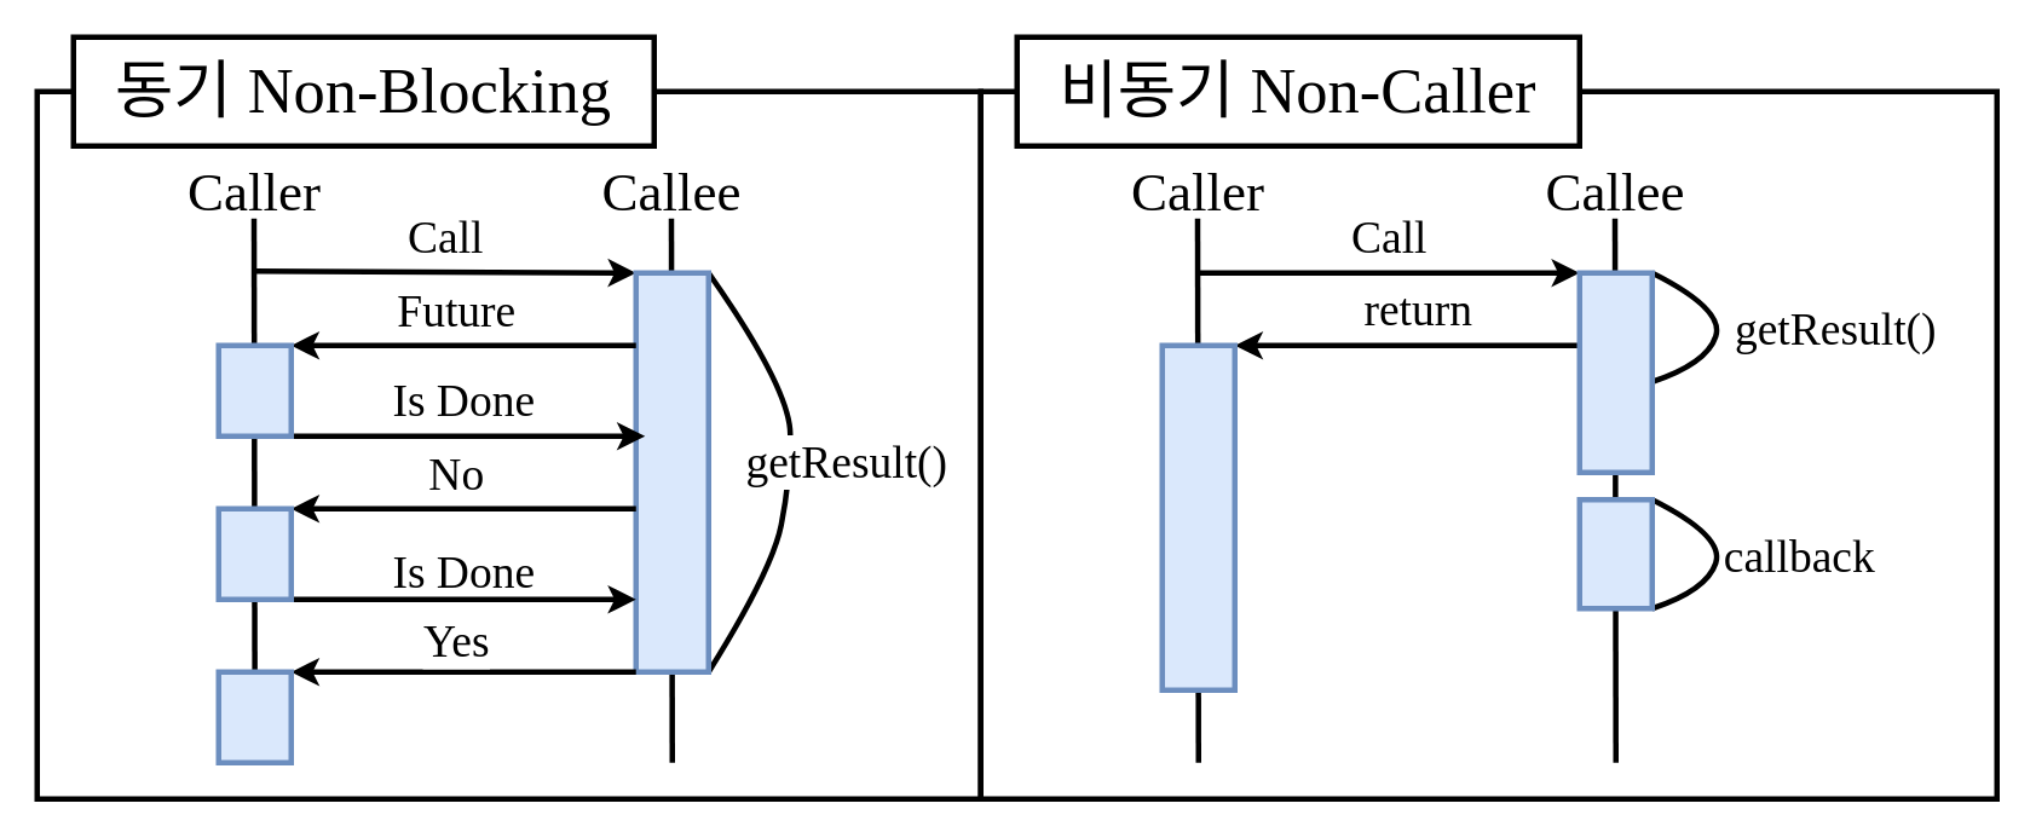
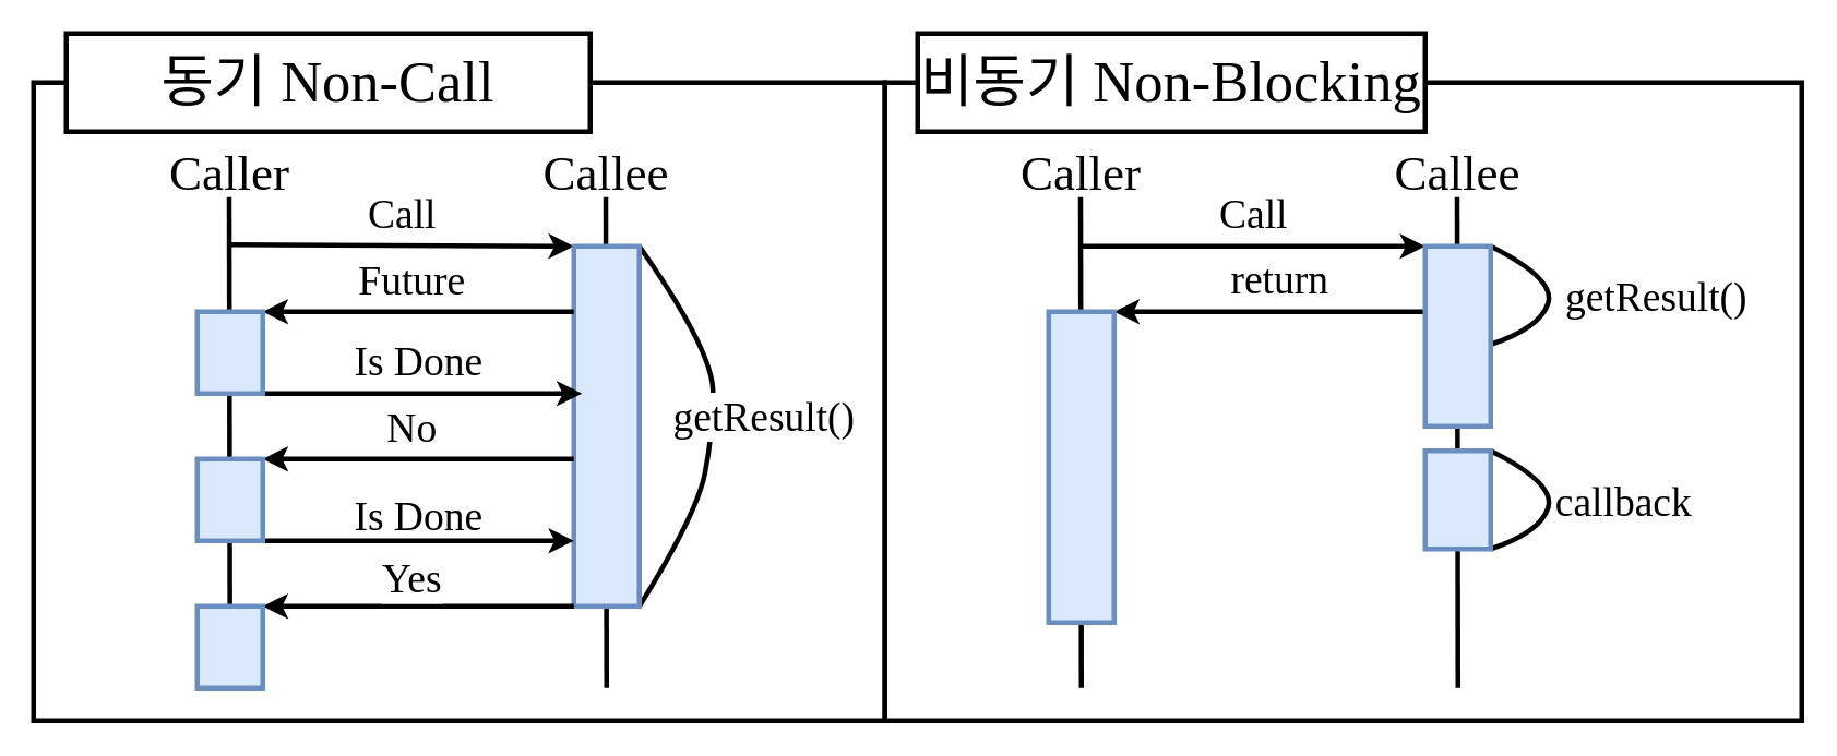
- <mxCell id="10" value="동기 Non-Blocking" style="rounded=0;whiteSpace=wrap;html=1;fontFamily=배달의민족 주아;fontSize=35;strokeWidth=3;" parent="1" vertex="1"><mxGeometry x="40" y="20" width="320" height="60" as="geometry" /></mxCell>
+ <mxCell id="10" value="동기 Non-Call" style="rounded=0;whiteSpace=wrap;html=1;fontFamily=배달의민족 주아;fontSize=35;strokeWidth=3;" parent="1" vertex="1"><mxGeometry x="40" y="20" width="320" height="60" as="geometry" /></mxCell>
- <mxCell id="21" value="비동기 Non-Caller" style="rounded=0;whiteSpace=wrap;html=1;fontFamily=배달의민족 주아;fontSize=35;strokeWidth=3;" parent="1" vertex="1"><mxGeometry x="560" y="20" width="310" height="60" as="geometry" /></mxCell>
+ <mxCell id="21" value="비동기 Non-Blocking" style="rounded=0;whiteSpace=wrap;html=1;fontFamily=배달의민족 주아;fontSize=35;strokeWidth=3;" parent="1" vertex="1"><mxGeometry x="560" y="20" width="310" height="60" as="geometry" /></mxCell>
